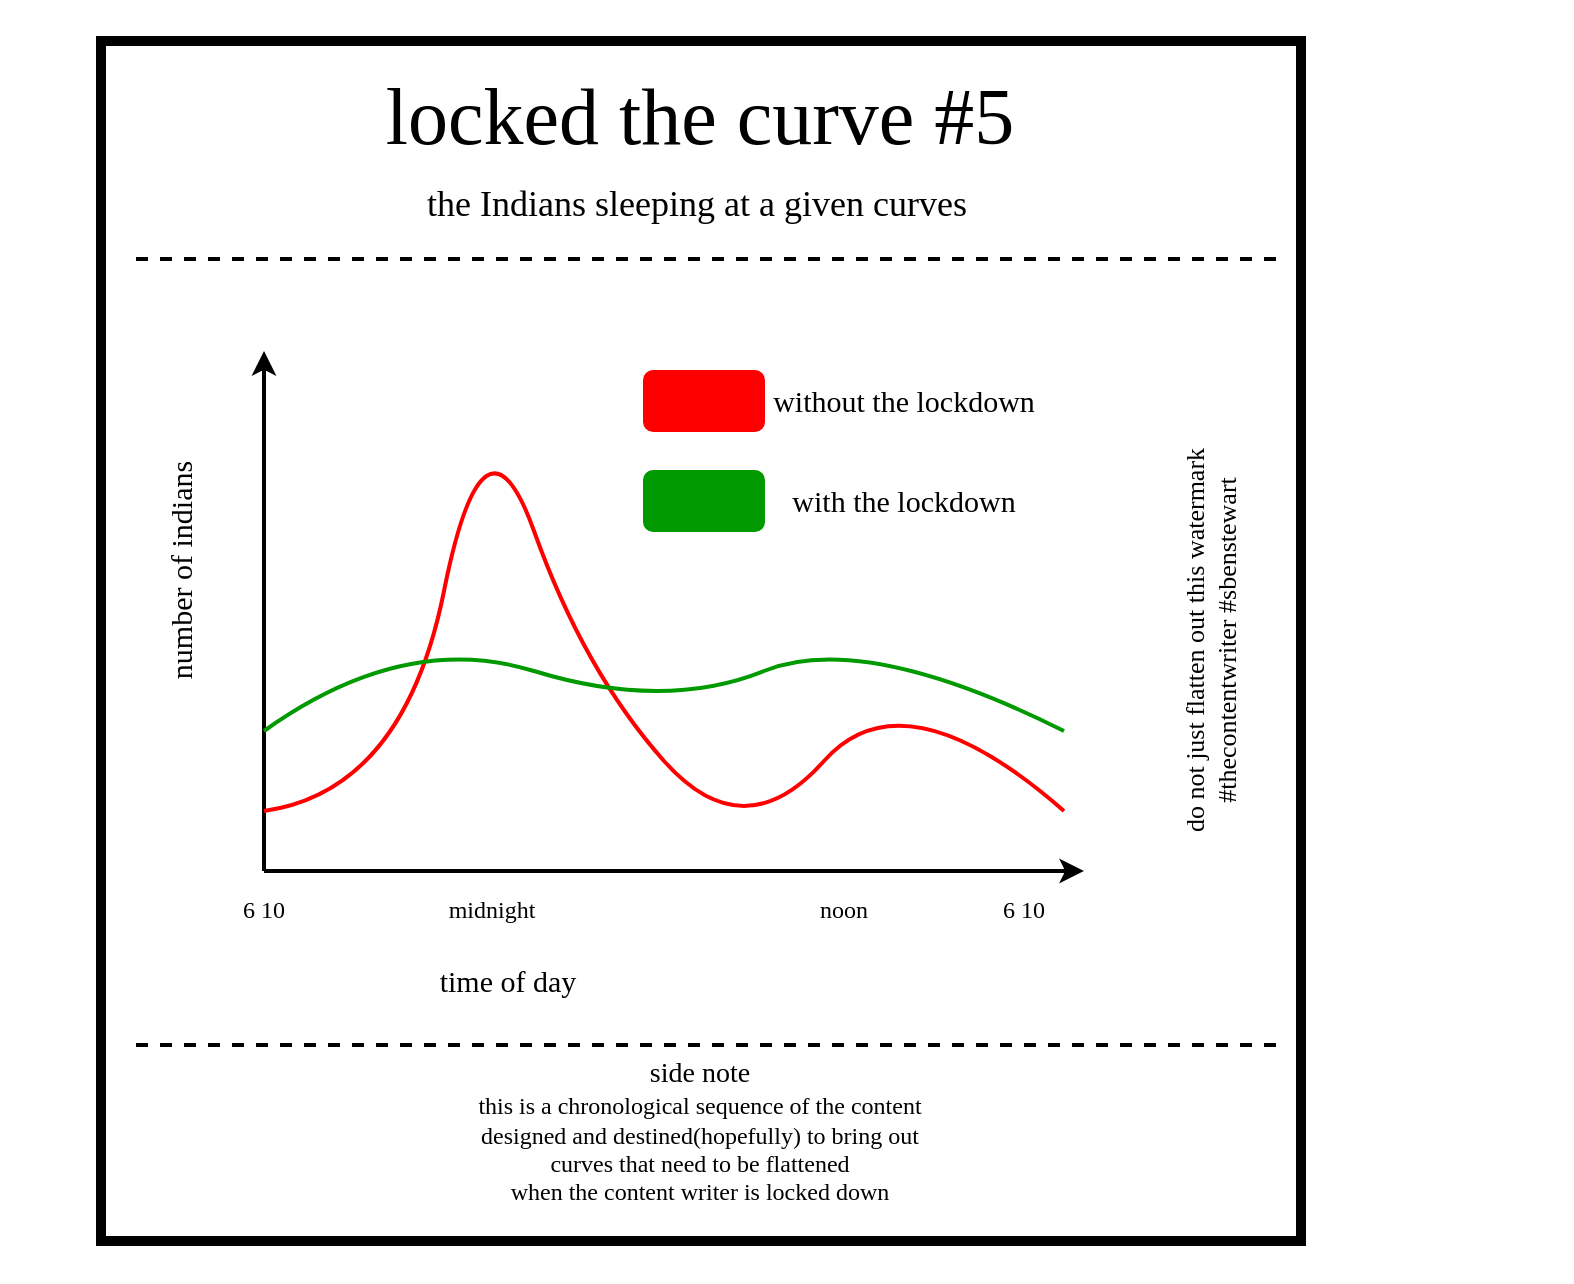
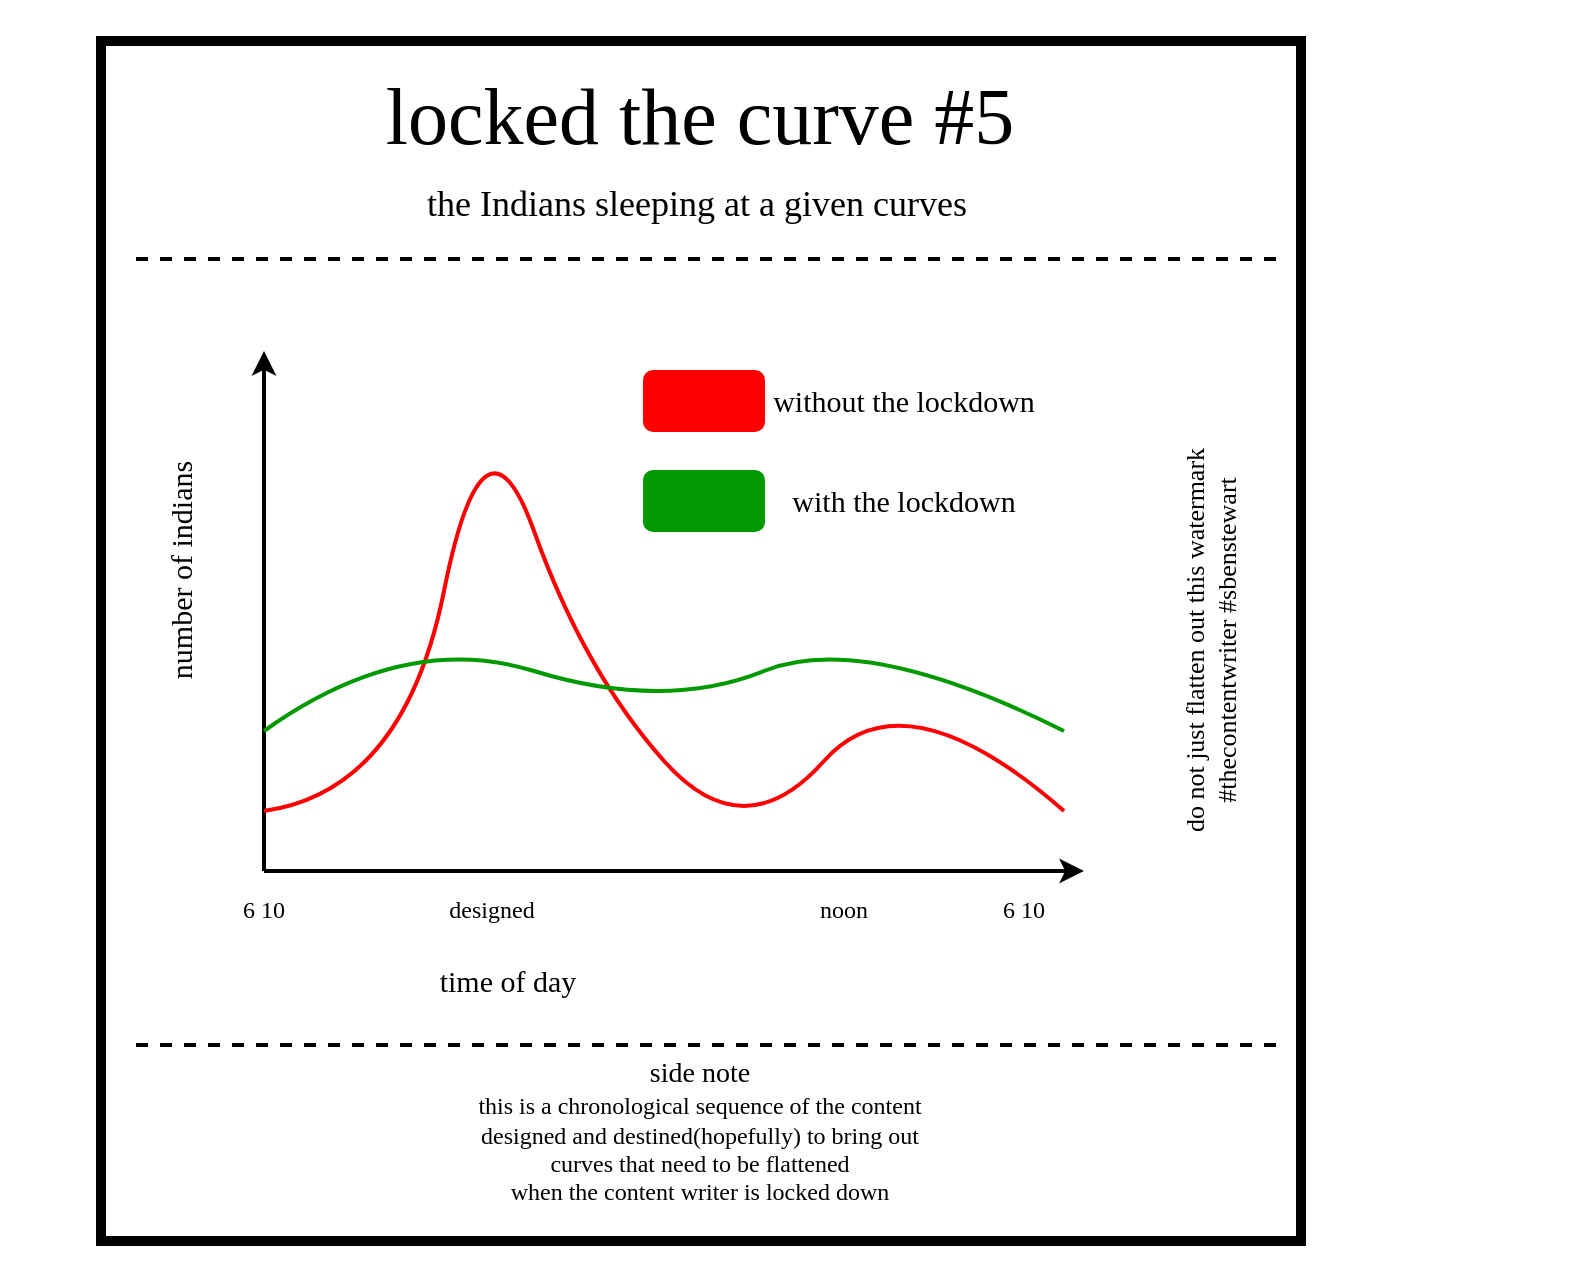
- <mxCell id="15" value="midnight" style="text;html=1;strokeColor=none;fillColor=none;align=center;verticalAlign=middle;whiteSpace=wrap;rounded=0;fontFamily=xkcd;" vertex="1" parent="1"><mxGeometry x="225.5" y="445" width="40" height="20" as="geometry" /></mxCell>
+ <mxCell id="15" value="designed" style="text;html=1;strokeColor=none;fillColor=none;align=center;verticalAlign=middle;whiteSpace=wrap;rounded=0;fontFamily=xkcd;" vertex="1" parent="1"><mxGeometry x="225.5" y="445" width="40" height="20" as="geometry" /></mxCell>
